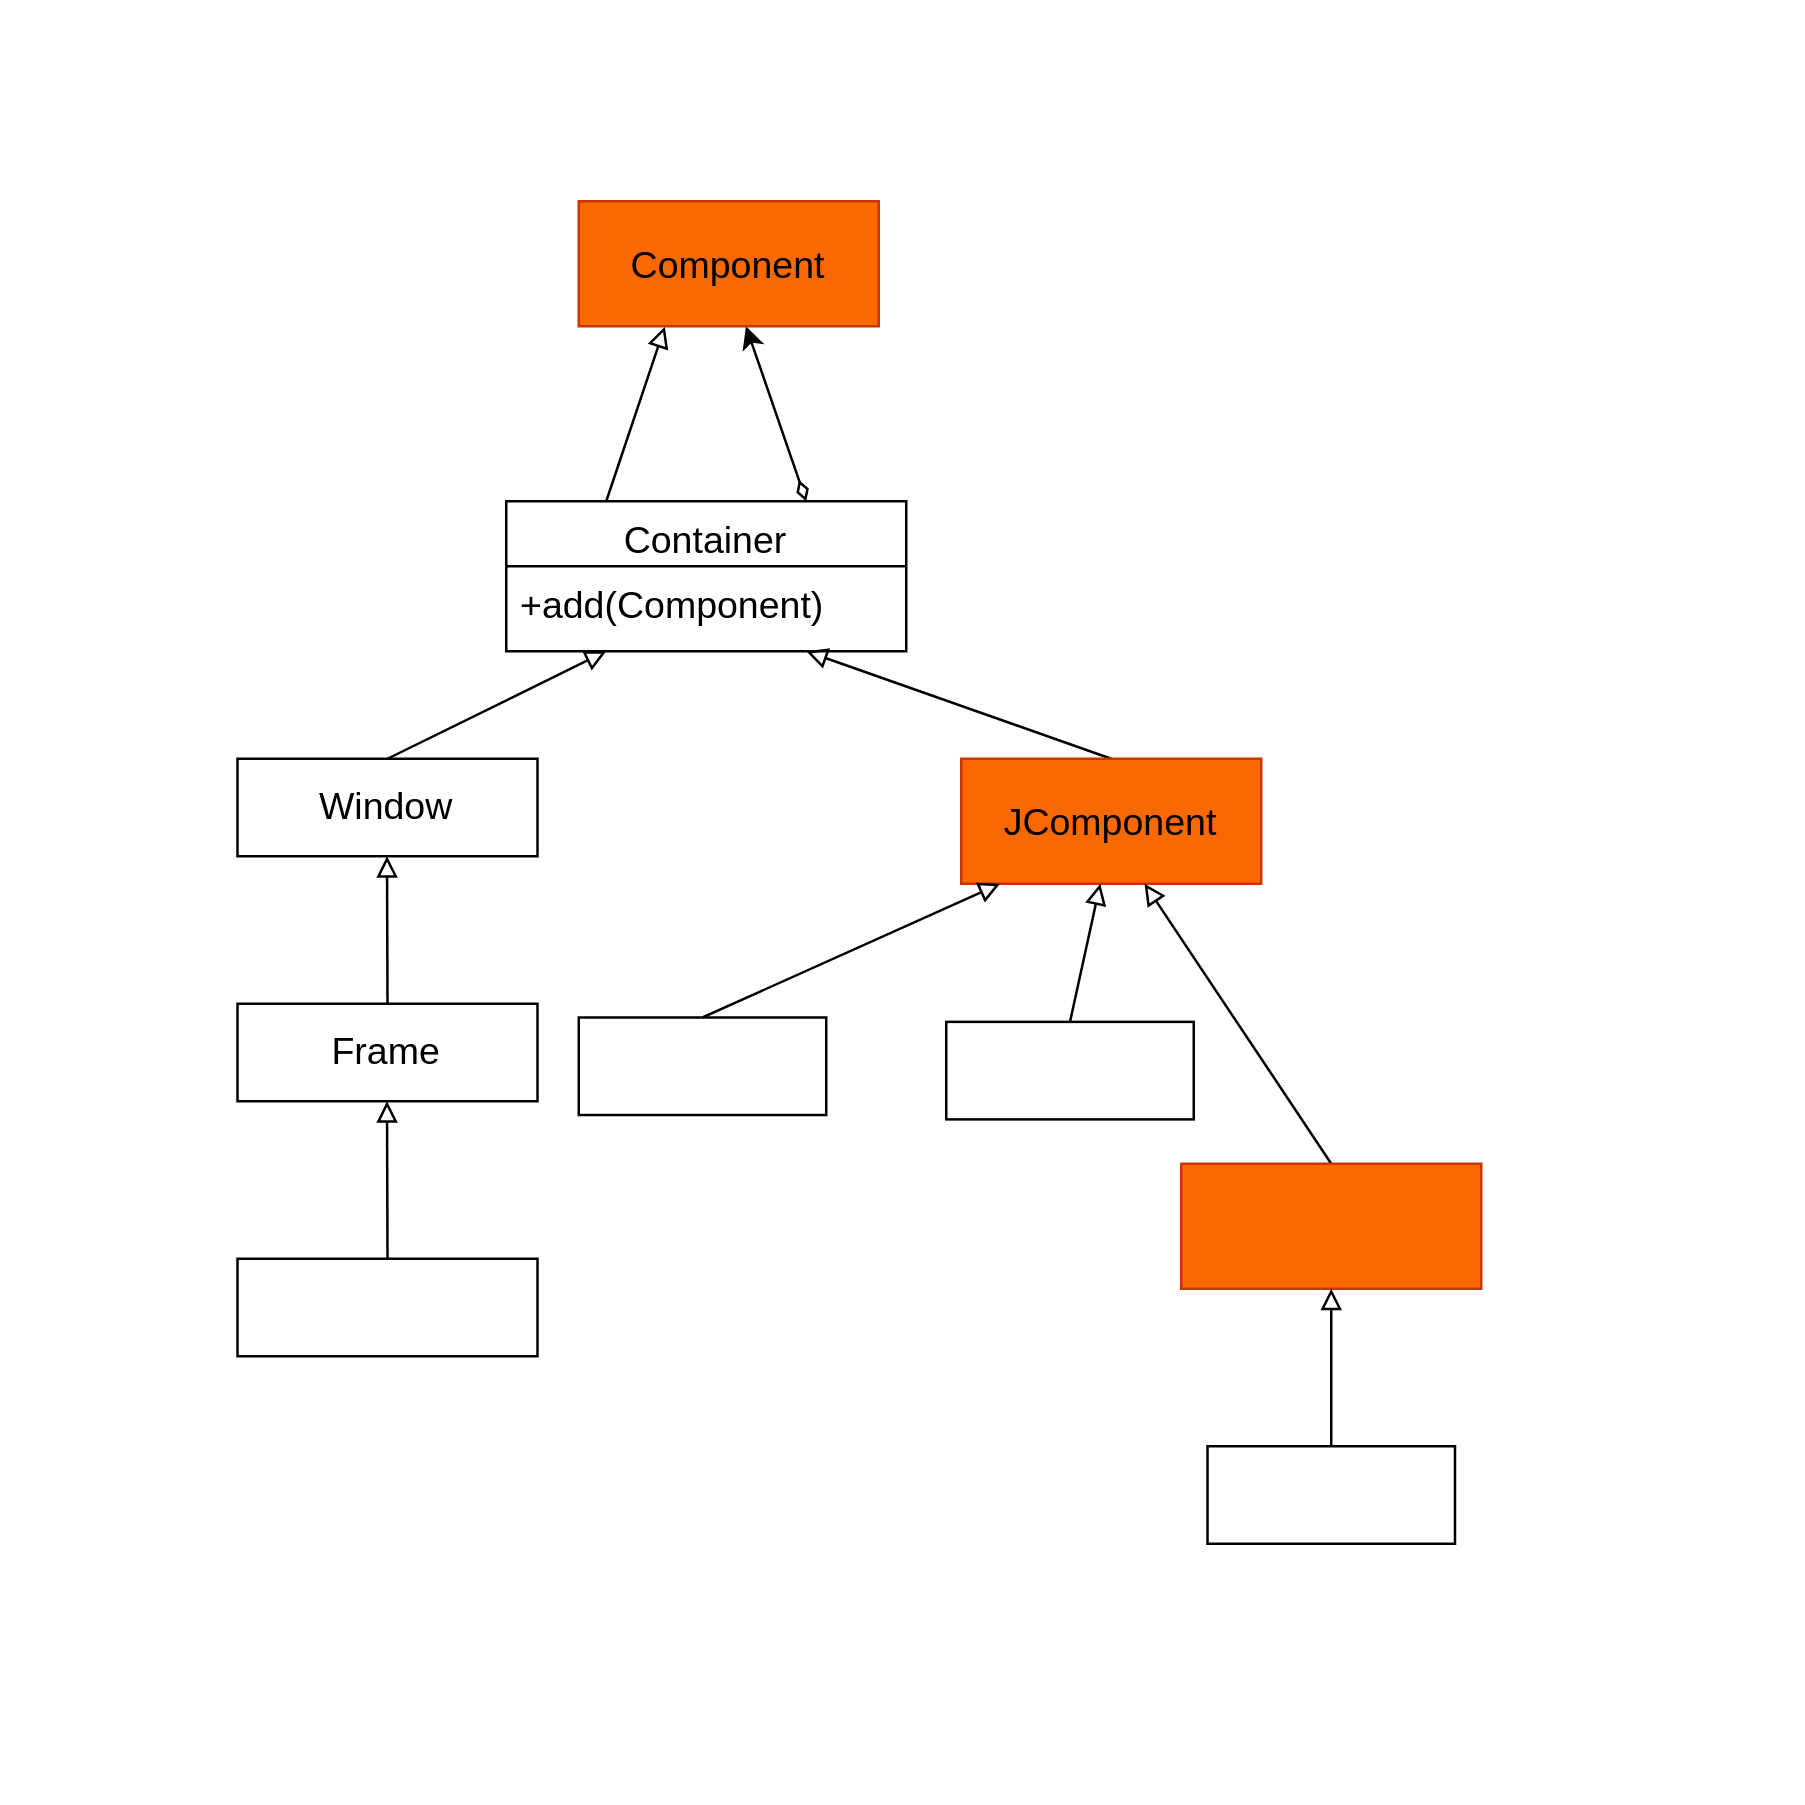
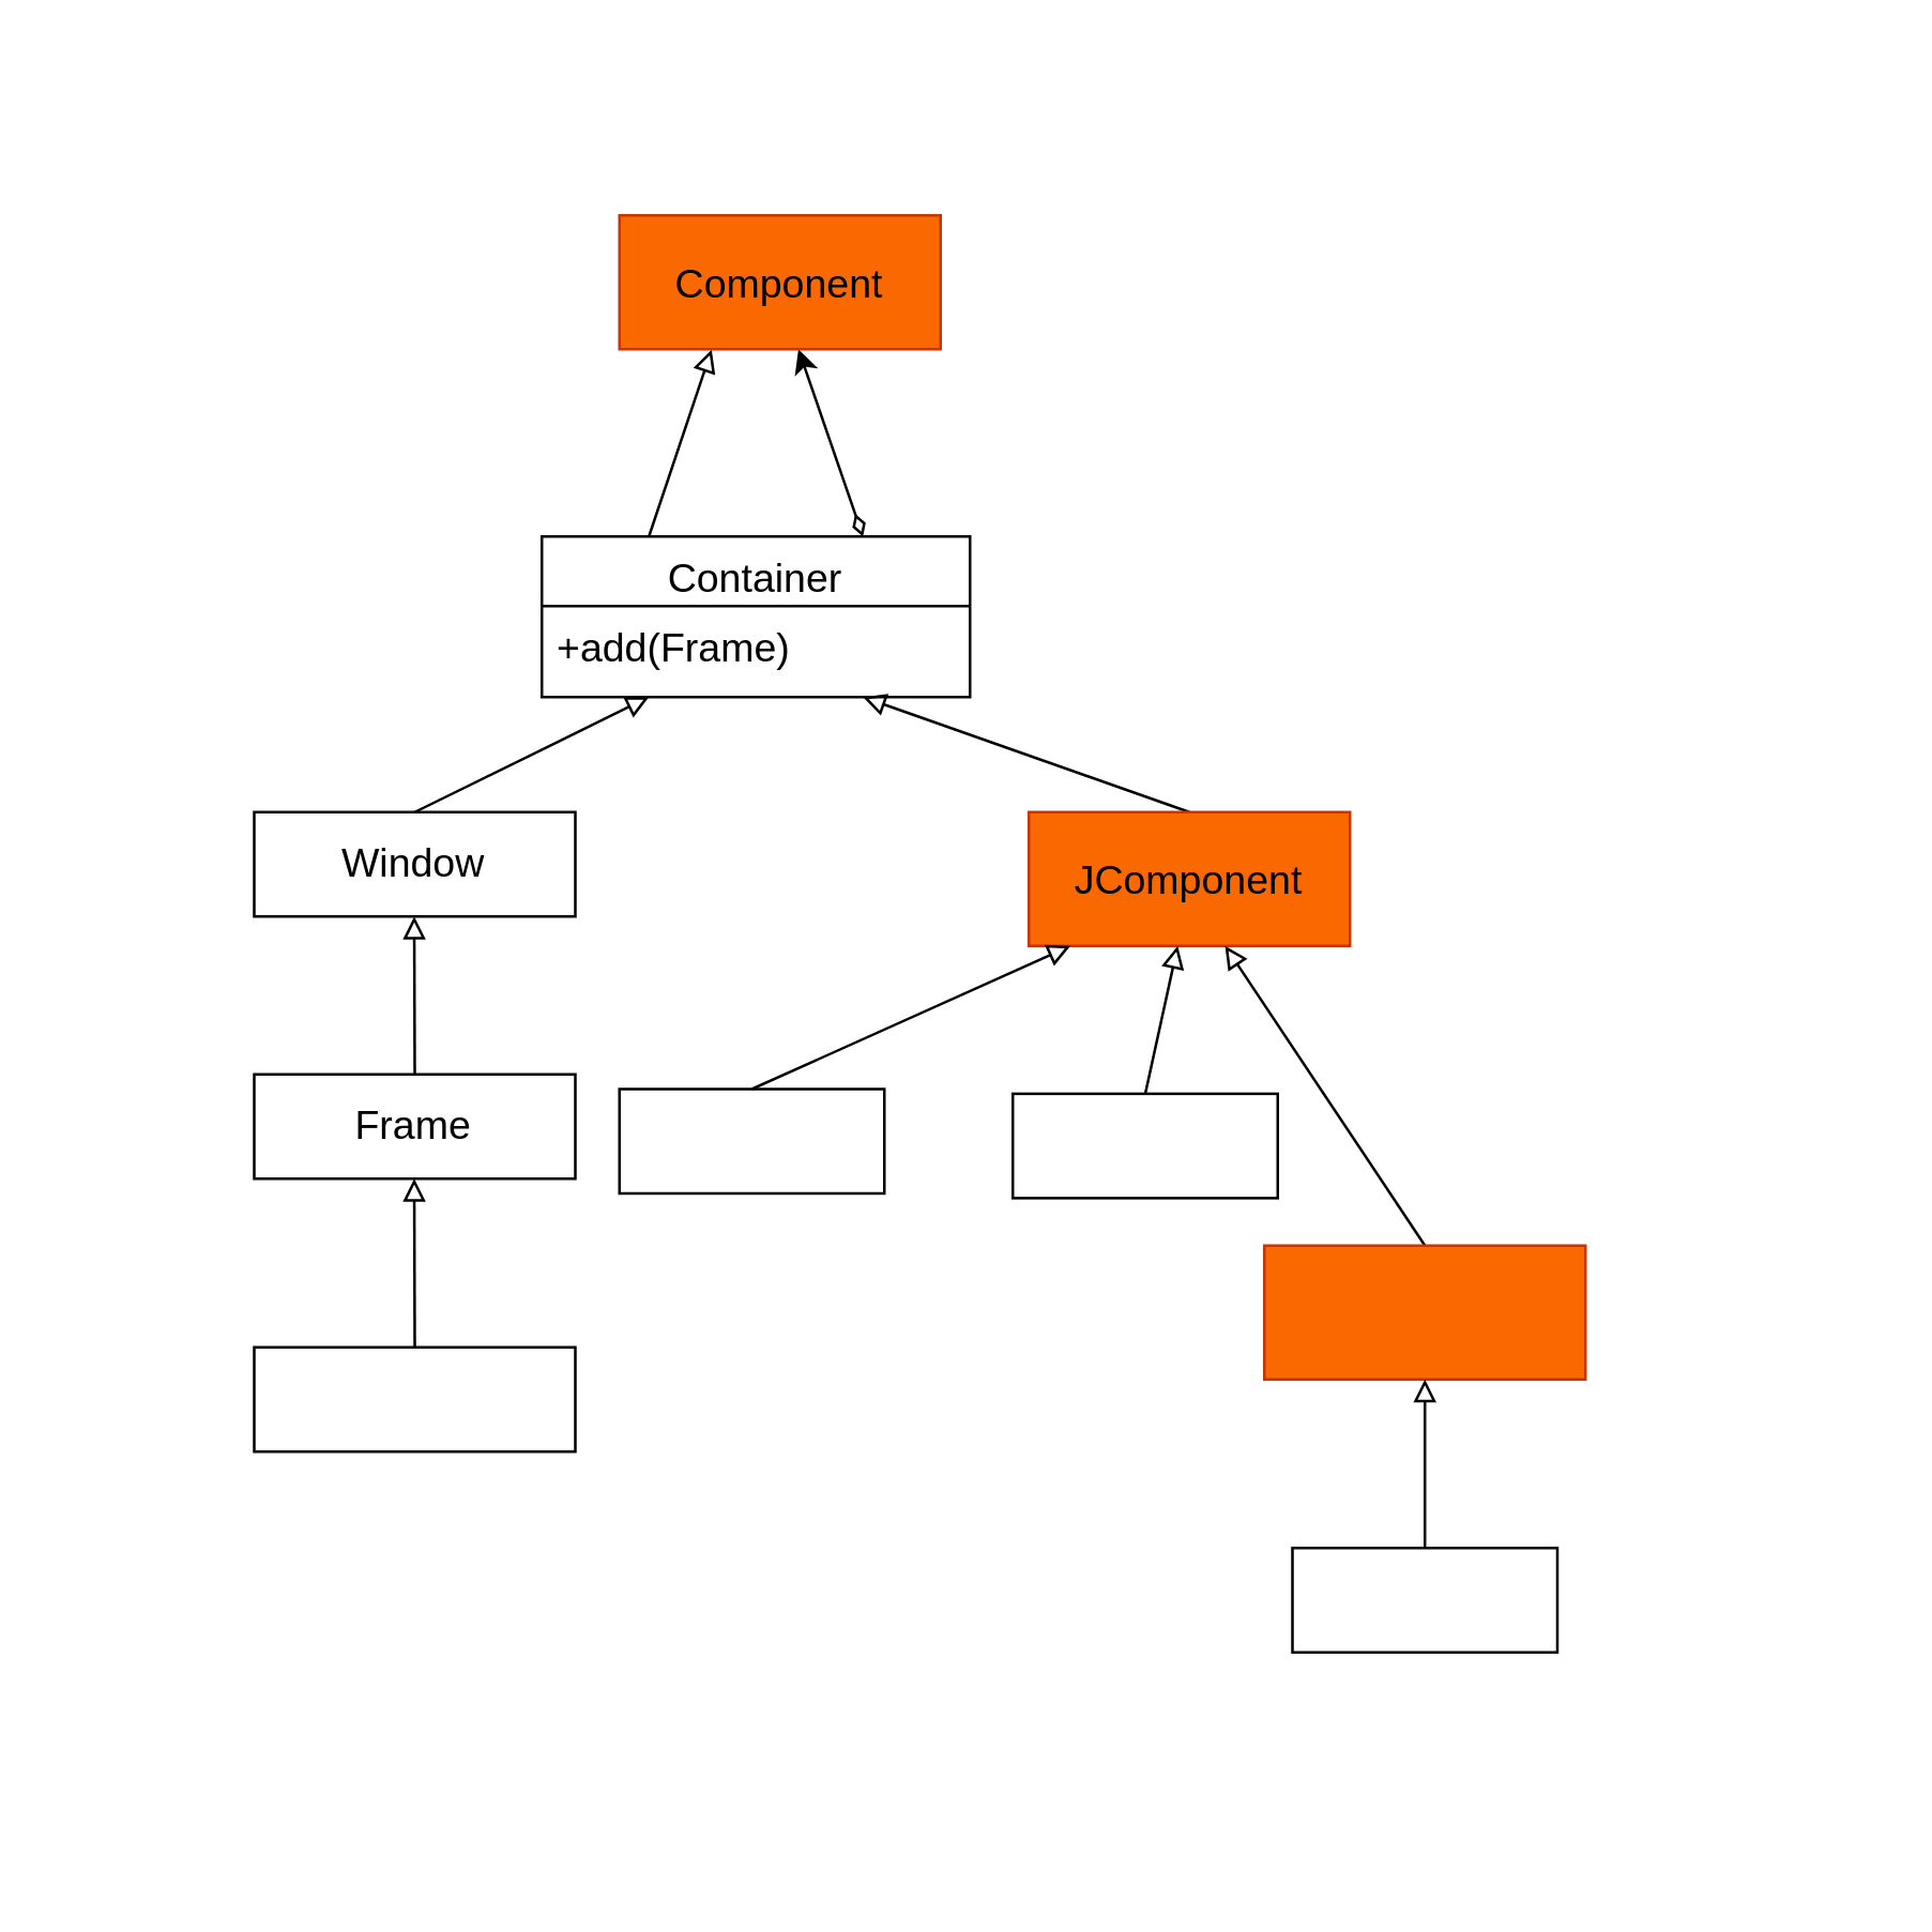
- <mxCell id="5" value="+add(Component)" style="text;align=left;verticalAlign=top;spacingLeft=4;spacingRight=4;overflow=hidden;rotatable=0;points=[[0,0.5],[1,0.5]];portConstraint=eastwest;fontColor=#000000;fontSize=15;" parent="4" vertex="1"><mxGeometry y="26" width="160" height="26" as="geometry" /></mxCell>
+ <mxCell id="5" value="+add(Frame)" style="text;align=left;verticalAlign=top;spacingLeft=4;spacingRight=4;overflow=hidden;rotatable=0;points=[[0,0.5],[1,0.5]];portConstraint=eastwest;fontColor=#000000;fontSize=15;" parent="4" vertex="1"><mxGeometry y="26" width="160" height="26" as="geometry" /></mxCell>
